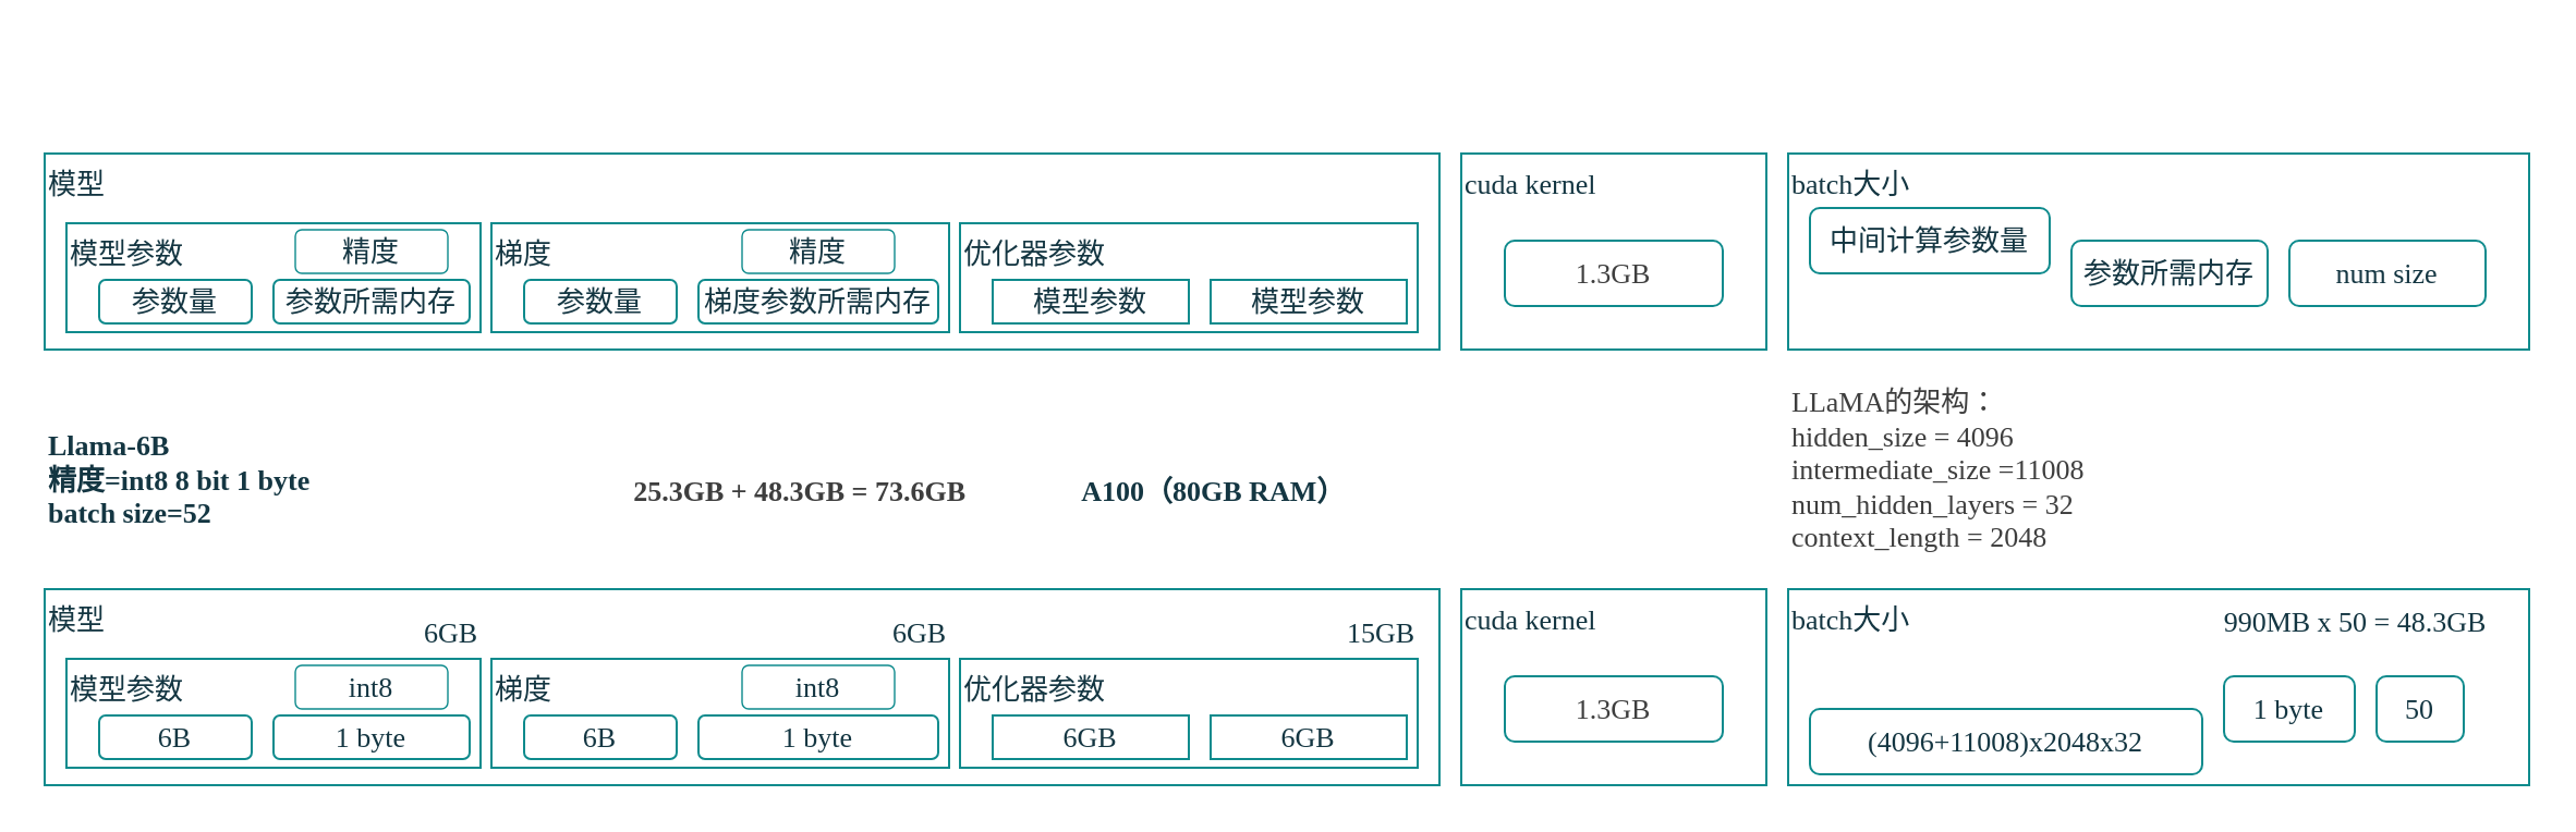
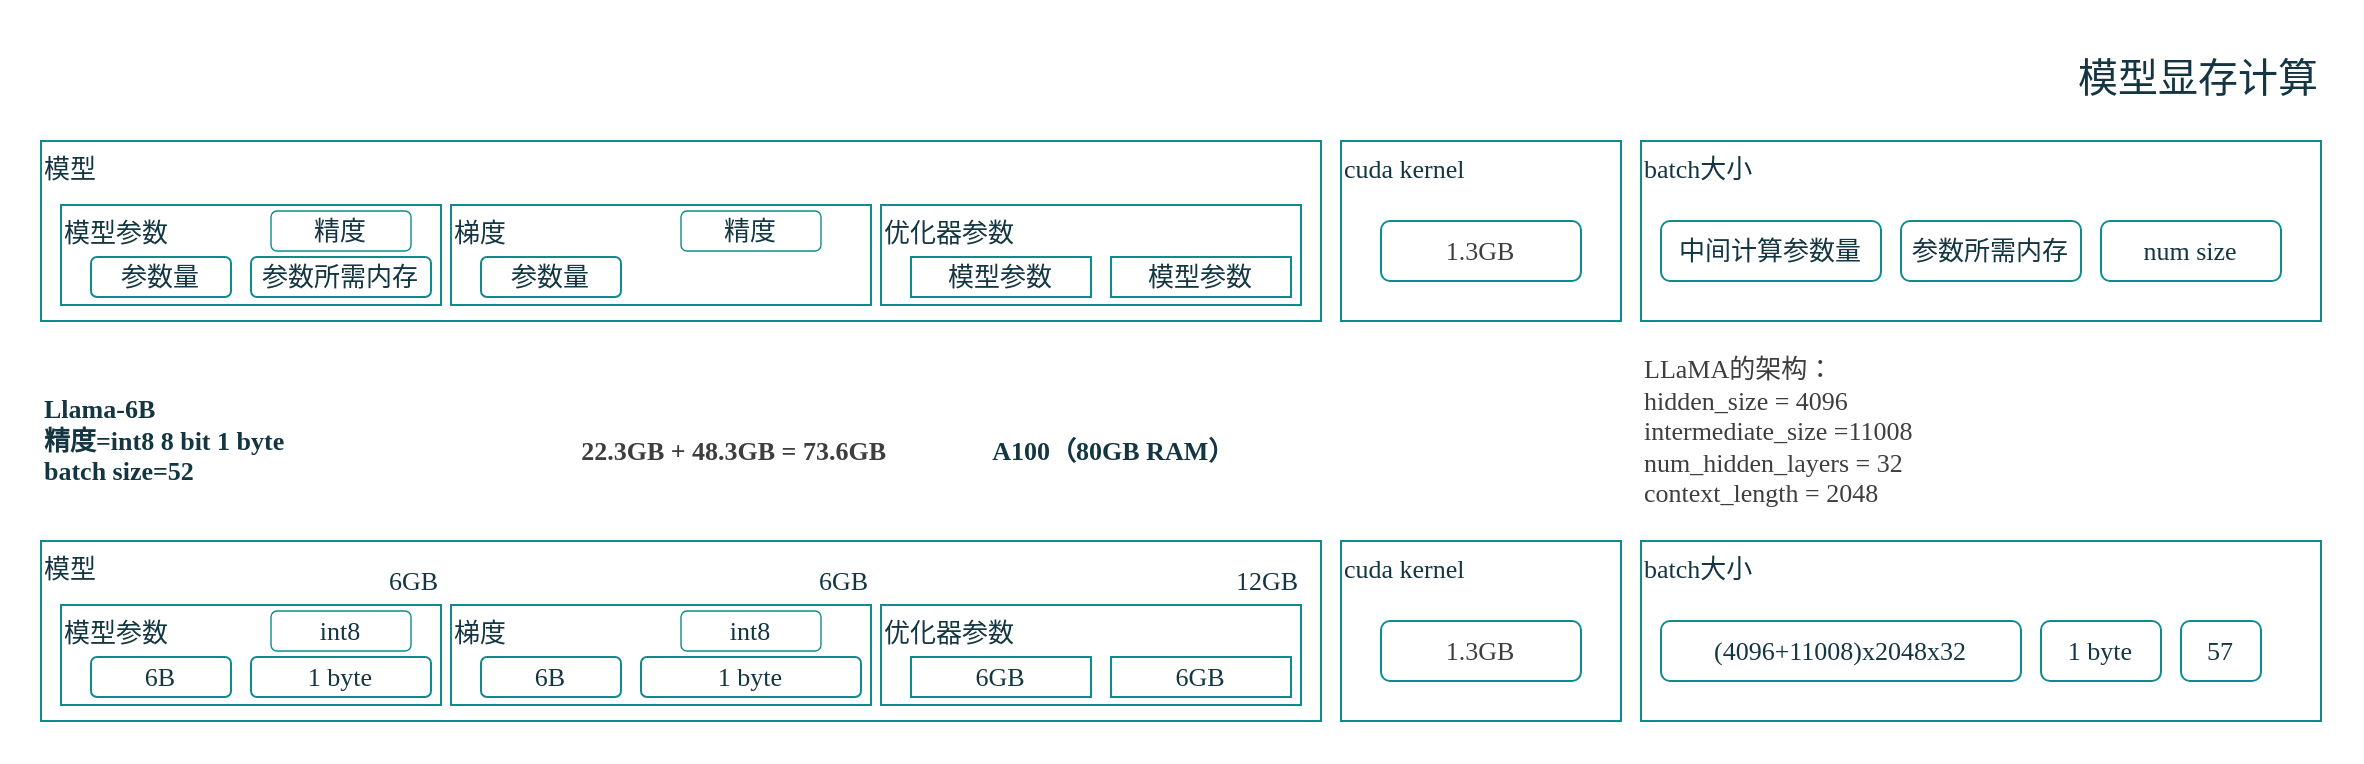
+ <mxCell id="45" value="模型显存计算" style="text;html=1;align=right;verticalAlign=top;resizable=0;points=[];autosize=1;strokeColor=none;fillColor=none;fontFamily=Nunito;fontSize=20;labelBackgroundColor=none;fontColor=#143642;" parent="1" vertex="1"><mxGeometry x="1020" y="20" width="140" height="40" as="geometry" /></mxCell>
- <mxCell id="18" value="中间计算参数量" style="rounded=1;whiteSpace=wrap;html=1;fontFamily=Nunito;labelBackgroundColor=none;fillColor=none;fontSize=13;strokeColor=#0F8B8D;fontColor=#143642;" parent="1" vertex="1"><mxGeometry x="830" y="95" width="110" height="30" as="geometry" /></mxCell>
+ <mxCell id="18" value="中间计算参数量" style="rounded=1;whiteSpace=wrap;html=1;fontFamily=Nunito;labelBackgroundColor=none;fillColor=none;fontSize=13;strokeColor=#0F8B8D;fontColor=#143642;" parent="1" vertex="1"><mxGeometry x="830" y="110" width="110" height="30" as="geometry" /></mxCell>
- <mxCell id="13" value="梯度参数所需内存" style="rounded=1;whiteSpace=wrap;html=1;fontFamily=Nunito;labelBackgroundColor=none;fillColor=none;fontSize=13;strokeColor=#0F8B8D;fontColor=#143642;" parent="1" vertex="1"><mxGeometry x="320" y="128" width="110" height="20" as="geometry" /></mxCell>
- <mxCell id="44" value="&lt;strong style=&quot;font-family: Verdana; font-size: 13px; margin: 0px; padding: 0px; outline: 0px; max-width: 100%; box-sizing: border-box !important; overflow-wrap: break-word !important;&quot;&gt;&lt;span style=&quot;margin: 0px; padding: 0px; outline: 0px; max-width: 100%; color: rgb(62, 62, 62); box-sizing: border-box !important; overflow-wrap: break-word !important; font-size: 13px;&quot;&gt;25.3GB + 48.3GB = 73.6GB&lt;/span&gt;&lt;/strong&gt;" style="rounded=0;whiteSpace=wrap;html=1;strokeColor=none;align=right;fontFamily=Nunito;fontSize=13;verticalAlign=middle;fontStyle=0;fillColor=none;labelBackgroundColor=none;fontColor=#143642;" parent="1" vertex="1"><mxGeometry x="205" y="215" width="240" height="20" as="geometry" /></mxCell>
+ <mxCell id="44" value="&lt;strong style=&quot;font-family: Verdana; font-size: 13px; margin: 0px; padding: 0px; outline: 0px; max-width: 100%; box-sizing: border-box !important; overflow-wrap: break-word !important;&quot;&gt;&lt;span style=&quot;margin: 0px; padding: 0px; outline: 0px; max-width: 100%; color: rgb(62, 62, 62); box-sizing: border-box !important; overflow-wrap: break-word !important; font-size: 13px;&quot;&gt;22.3GB + 48.3GB = 73.6GB&lt;/span&gt;&lt;/strong&gt;" style="rounded=0;whiteSpace=wrap;html=1;strokeColor=none;align=right;fontFamily=Nunito;fontSize=13;verticalAlign=middle;fontStyle=0;fillColor=none;labelBackgroundColor=none;fontColor=#143642;" parent="1" vertex="1"><mxGeometry x="205" y="215" width="240" height="20" as="geometry" /></mxCell>
- <mxCell id="40" value="990MB x 50 = 48.3GB" style="text;html=1;align=center;verticalAlign=middle;resizable=0;points=[];autosize=1;strokeColor=none;fillColor=none;labelBackgroundColor=none;fontFamily=Nunito;fontSize=13;fontColor=#143642;" parent="1" vertex="1"><mxGeometry x="1000" y="270" width="160" height="30" as="geometry" /></mxCell>
- <mxCell id="43" value="15GB" style="text;html=1;align=right;verticalAlign=middle;resizable=0;points=[];autosize=1;strokeColor=none;fillColor=none;labelBackgroundColor=none;fontFamily=Nunito;fontSize=13;fontColor=#143642;" parent="1" vertex="1"><mxGeometry x="590" y="275" width="60" height="30" as="geometry" /></mxCell>
+ <mxCell id="43" value="12GB" style="text;html=1;align=right;verticalAlign=middle;resizable=0;points=[];autosize=1;strokeColor=none;fillColor=none;labelBackgroundColor=none;fontFamily=Nunito;fontSize=13;fontColor=#143642;" parent="1" vertex="1"><mxGeometry x="590" y="275" width="60" height="30" as="geometry" /></mxCell>
- <mxCell id="37" value="50" style="rounded=1;whiteSpace=wrap;html=1;fontFamily=Nunito;labelBackgroundColor=none;fillColor=none;fontSize=13;strokeColor=#0F8B8D;fontColor=#143642;" parent="1" vertex="1"><mxGeometry x="1090" y="310" width="40" height="30" as="geometry" /></mxCell>
+ <mxCell id="37" value="57" style="rounded=1;whiteSpace=wrap;html=1;fontFamily=Nunito;labelBackgroundColor=none;fillColor=none;fontSize=13;strokeColor=#0F8B8D;fontColor=#143642;" parent="1" vertex="1"><mxGeometry x="1090" y="310" width="40" height="30" as="geometry" /></mxCell>
- <mxCell id="35" value="(4096+11008)x2048x32" style="rounded=1;whiteSpace=wrap;html=1;fontFamily=Nunito;labelBackgroundColor=none;fillColor=none;fontSize=13;strokeColor=#0F8B8D;fontColor=#143642;" parent="1" vertex="1"><mxGeometry x="830" y="325" width="180" height="30" as="geometry" /></mxCell>
+ <mxCell id="35" value="(4096+11008)x2048x32" style="rounded=1;whiteSpace=wrap;html=1;fontFamily=Nunito;labelBackgroundColor=none;fillColor=none;fontSize=13;strokeColor=#0F8B8D;fontColor=#143642;" parent="1" vertex="1"><mxGeometry x="830" y="310" width="180" height="30" as="geometry" /></mxCell>
